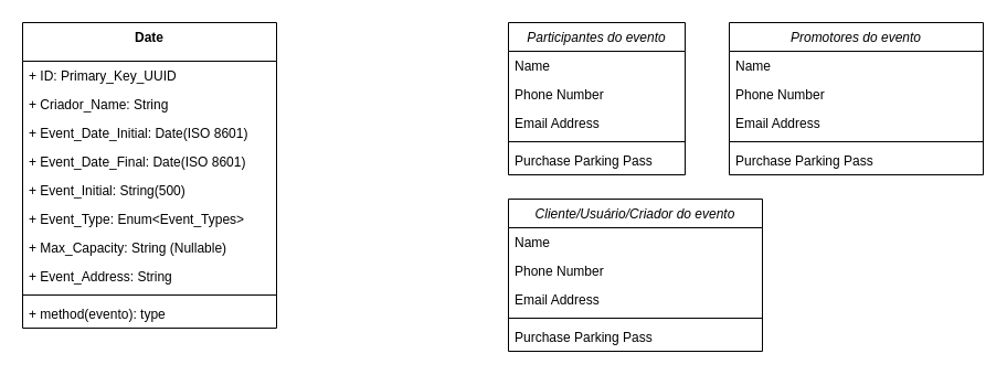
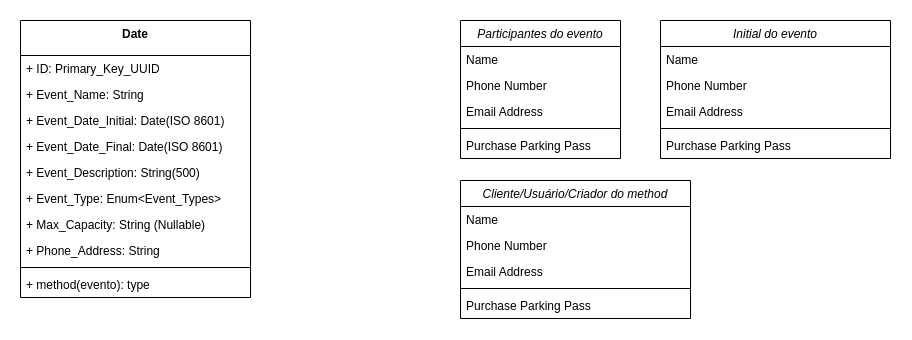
- <mxCell id="14" value="Promotores do evento" style="swimlane;fontStyle=2;align=center;verticalAlign=top;childLayout=stackLayout;horizontal=1;startSize=26;horizontalStack=0;resizeParent=1;resizeLast=0;collapsible=1;marginBottom=0;rounded=0;shadow=0;strokeWidth=1;" vertex="1" parent="1"><mxGeometry x="660" y="20" width="230" height="138" as="geometry"><mxRectangle x="230" y="140" width="160" height="26" as="alternateBounds" /></mxGeometry></mxCell>
+ <mxCell id="14" value="Initial do evento" style="swimlane;fontStyle=2;align=center;verticalAlign=top;childLayout=stackLayout;horizontal=1;startSize=26;horizontalStack=0;resizeParent=1;resizeLast=0;collapsible=1;marginBottom=0;rounded=0;shadow=0;strokeWidth=1;" vertex="1" parent="1"><mxGeometry x="660" y="20" width="230" height="138" as="geometry"><mxRectangle x="230" y="140" width="160" height="26" as="alternateBounds" /></mxGeometry></mxCell>
- <mxCell id="22" value="+ Criador_Name: String&#10;" style="text;strokeColor=none;fillColor=none;align=left;verticalAlign=top;spacingLeft=4;spacingRight=4;overflow=hidden;rotatable=0;points=[[0,0.5],[1,0.5]];portConstraint=eastwest;rounded=0;" vertex="1" parent="20"><mxGeometry y="61" width="230" height="26" as="geometry" /></mxCell>
+ <mxCell id="22" value="+ Event_Name: String&#10;" style="text;strokeColor=none;fillColor=none;align=left;verticalAlign=top;spacingLeft=4;spacingRight=4;overflow=hidden;rotatable=0;points=[[0,0.5],[1,0.5]];portConstraint=eastwest;rounded=0;" vertex="1" parent="20"><mxGeometry y="61" width="230" height="26" as="geometry" /></mxCell>
- <mxCell id="25" value="+ Event_Initial: String(500)&#10;" style="text;strokeColor=none;fillColor=none;align=left;verticalAlign=top;spacingLeft=4;spacingRight=4;overflow=hidden;rotatable=0;points=[[0,0.5],[1,0.5]];portConstraint=eastwest;rounded=0;" vertex="1" parent="20"><mxGeometry y="139" width="230" height="26" as="geometry" /></mxCell>
+ <mxCell id="25" value="+ Event_Description: String(500)&#10;" style="text;strokeColor=none;fillColor=none;align=left;verticalAlign=top;spacingLeft=4;spacingRight=4;overflow=hidden;rotatable=0;points=[[0,0.5],[1,0.5]];portConstraint=eastwest;rounded=0;" vertex="1" parent="20"><mxGeometry y="139" width="230" height="26" as="geometry" /></mxCell>
- <mxCell id="8" value="Cliente/Usuário/Criador do evento&#10;" style="swimlane;fontStyle=2;align=center;verticalAlign=top;childLayout=stackLayout;horizontal=1;startSize=26;horizontalStack=0;resizeParent=1;resizeLast=0;collapsible=1;marginBottom=0;rounded=0;shadow=0;strokeWidth=1;" vertex="1" parent="1"><mxGeometry x="460" y="180" width="230" height="138" as="geometry"><mxRectangle x="230" y="140" width="160" height="26" as="alternateBounds" /></mxGeometry></mxCell>
+ <mxCell id="8" value="Cliente/Usuário/Criador do method&#10;" style="swimlane;fontStyle=2;align=center;verticalAlign=top;childLayout=stackLayout;horizontal=1;startSize=26;horizontalStack=0;resizeParent=1;resizeLast=0;collapsible=1;marginBottom=0;rounded=0;shadow=0;strokeWidth=1;" vertex="1" parent="1"><mxGeometry x="460" y="180" width="230" height="138" as="geometry"><mxRectangle x="230" y="140" width="160" height="26" as="alternateBounds" /></mxGeometry></mxCell>
- <mxCell id="28" value="+ Event_Address: String" style="text;strokeColor=none;fillColor=none;align=left;verticalAlign=top;spacingLeft=4;spacingRight=4;overflow=hidden;rotatable=0;points=[[0,0.5],[1,0.5]];portConstraint=eastwest;rounded=0;" vertex="1" parent="20"><mxGeometry y="217" width="230" height="26" as="geometry" /></mxCell>
+ <mxCell id="28" value="+ Phone_Address: String" style="text;strokeColor=none;fillColor=none;align=left;verticalAlign=top;spacingLeft=4;spacingRight=4;overflow=hidden;rotatable=0;points=[[0,0.5],[1,0.5]];portConstraint=eastwest;rounded=0;" vertex="1" parent="20"><mxGeometry y="217" width="230" height="26" as="geometry" /></mxCell>
